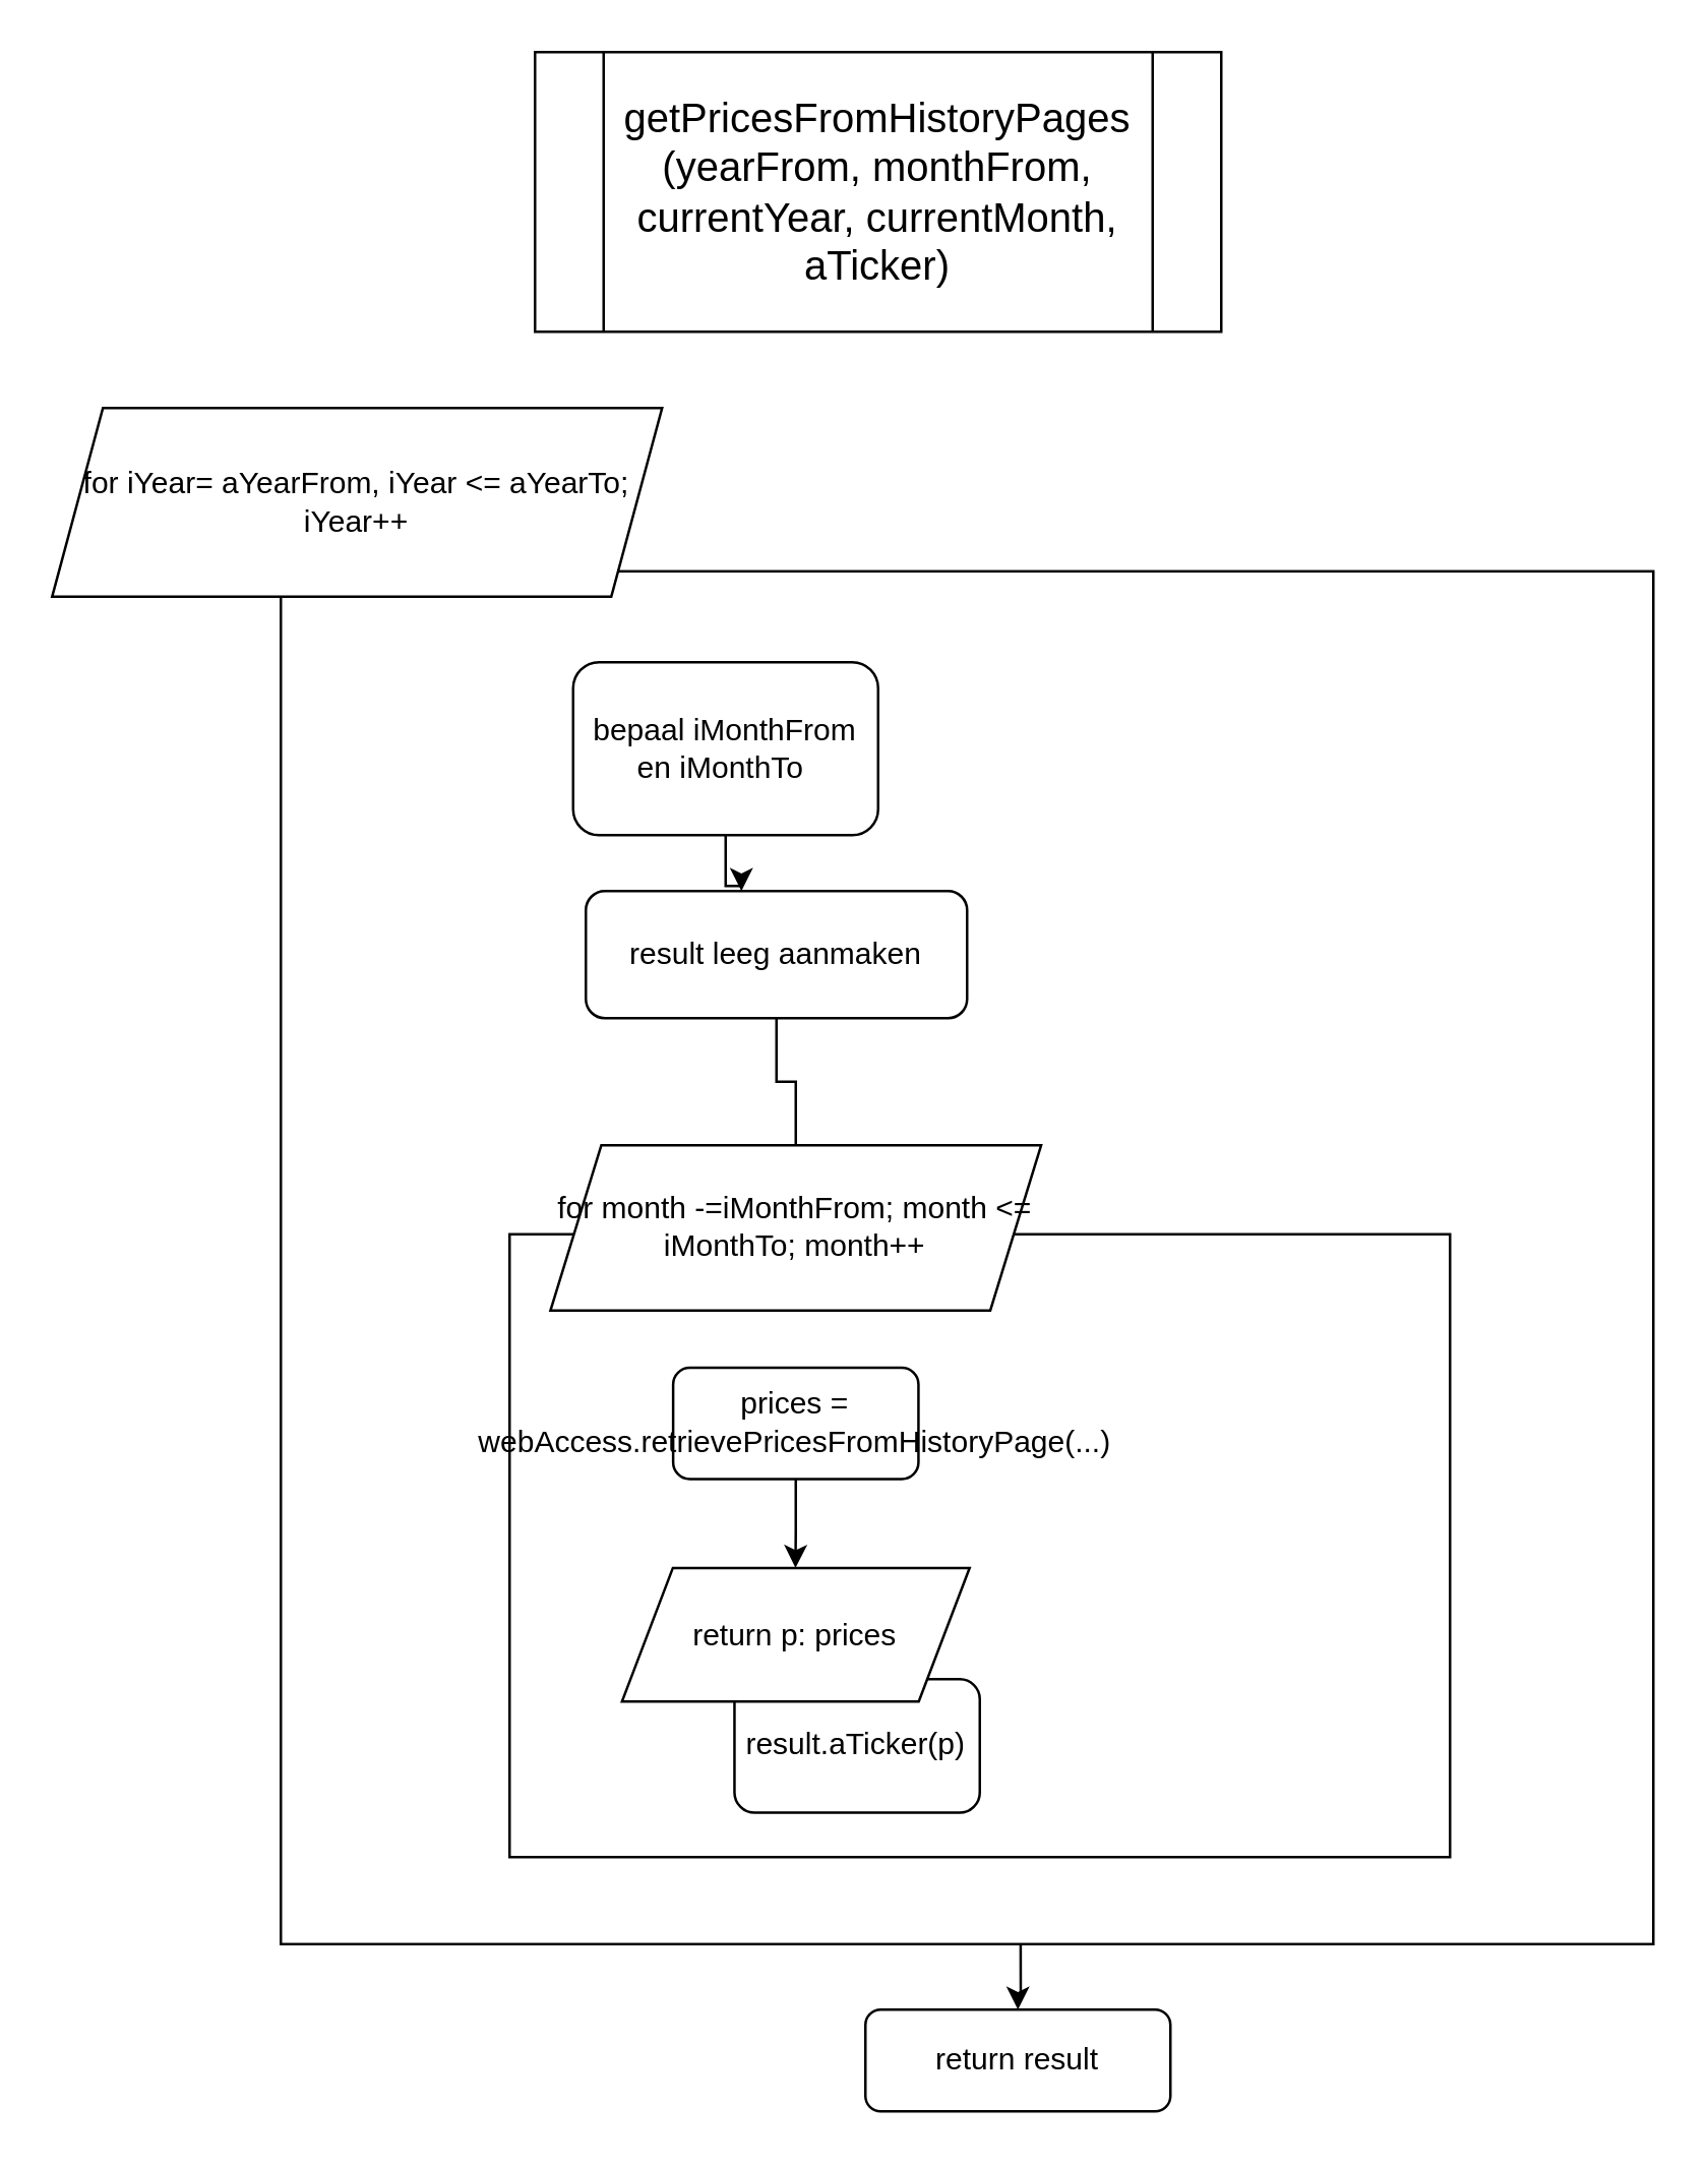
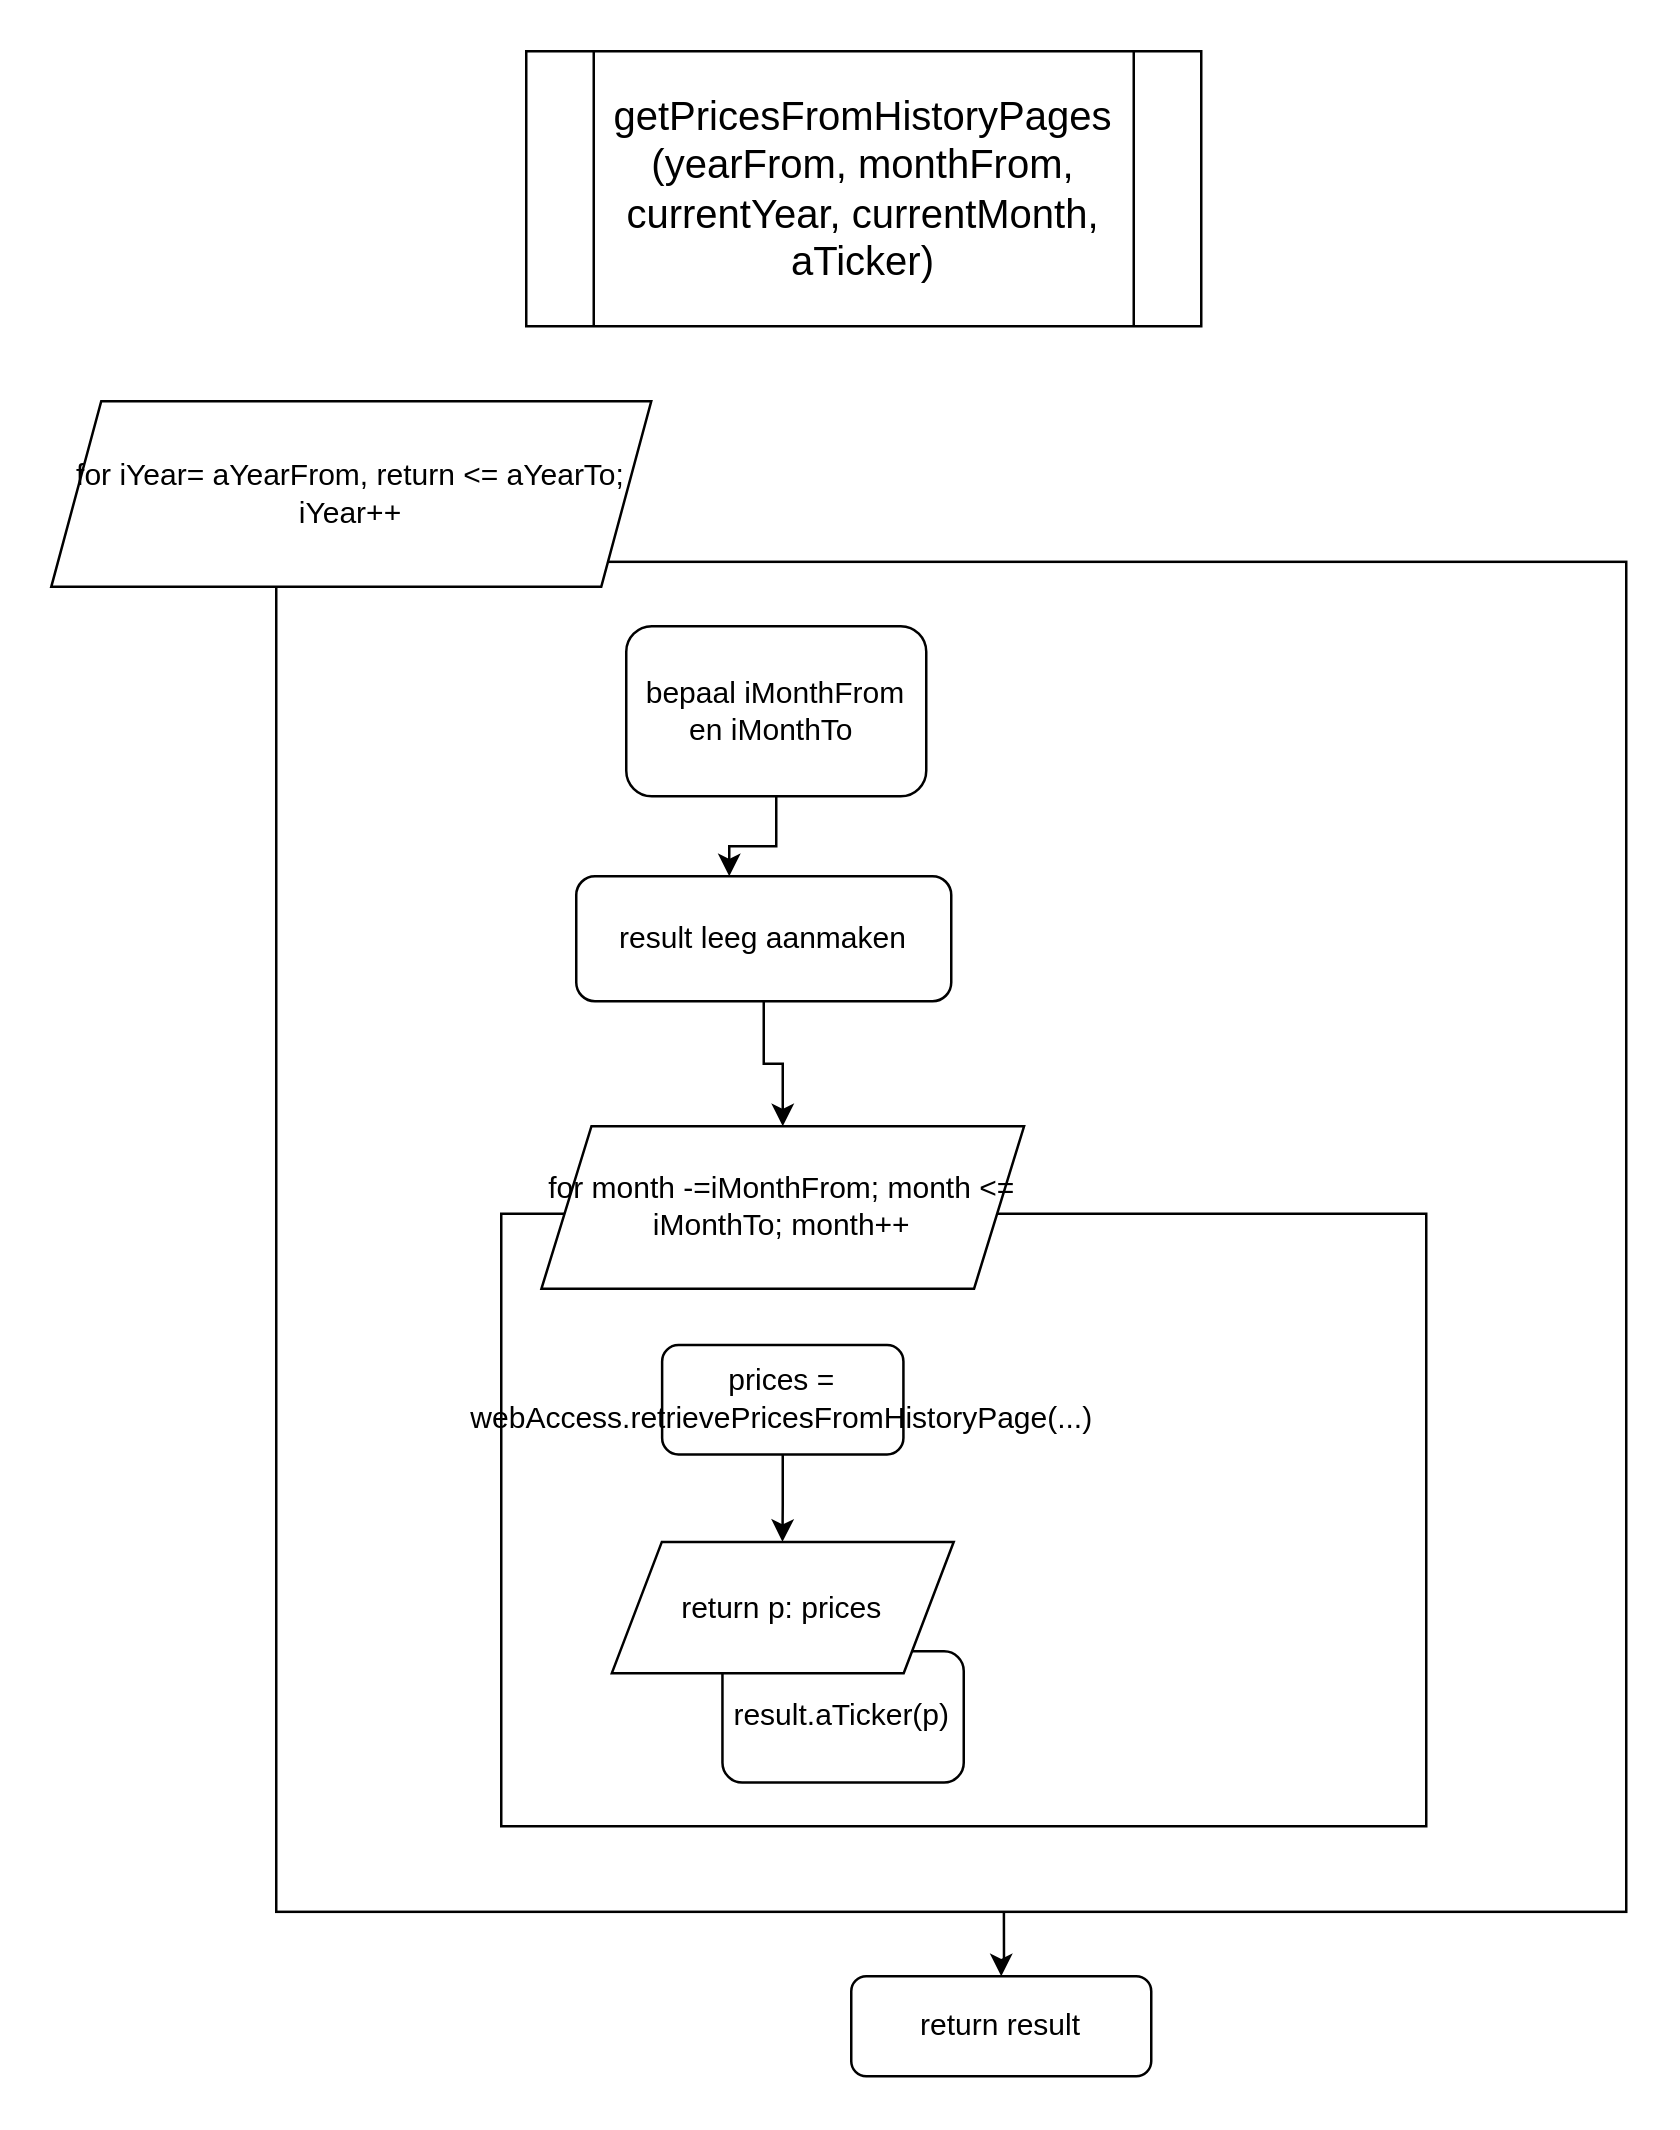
- <mxCell id="4" value="for iYear= aYearFrom, iYear &amp;lt;= aYearTo; iYear++" style="shape=parallelogram;perimeter=parallelogramPerimeter;whiteSpace=wrap;html=1;fixedSize=1;" vertex="1" parent="1"><mxGeometry x="20" y="160" width="240" height="74.227" as="geometry" /></mxCell>
+ <mxCell id="4" value="for iYear= aYearFrom, return &amp;lt;= aYearTo; iYear++" style="shape=parallelogram;perimeter=parallelogramPerimeter;whiteSpace=wrap;html=1;fixedSize=1;" vertex="1" parent="1"><mxGeometry x="20" y="160" width="240" height="74.227" as="geometry" /></mxCell>
- <mxCell id="6" value="bepaal iMonthFrom en iMonthTo&amp;nbsp;" style="rounded=1;whiteSpace=wrap;html=1;" vertex="1" parent="1"><mxGeometry x="225" y="260.004" width="120" height="68.041" as="geometry" /></mxCell>
+ <mxCell id="6" value="bepaal iMonthFrom en iMonthTo&amp;nbsp;" style="rounded=1;whiteSpace=wrap;html=1;" vertex="1" parent="1"><mxGeometry x="250" y="250.004" width="120" height="68.041" as="geometry" /></mxCell>
- <mxCell id="16" style="edgeStyle=orthogonalEdgeStyle;rounded=0;orthogonalLoop=1;jettySize=auto;html=1;endArrow=none;" edge="1" parent="1" source="17" target="11"><mxGeometry relative="1" as="geometry" /></mxCell>
+ <mxCell id="16" style="edgeStyle=orthogonalEdgeStyle;rounded=0;orthogonalLoop=1;jettySize=auto;html=1;" edge="1" parent="1" source="17" target="11"><mxGeometry relative="1" as="geometry" /></mxCell>
